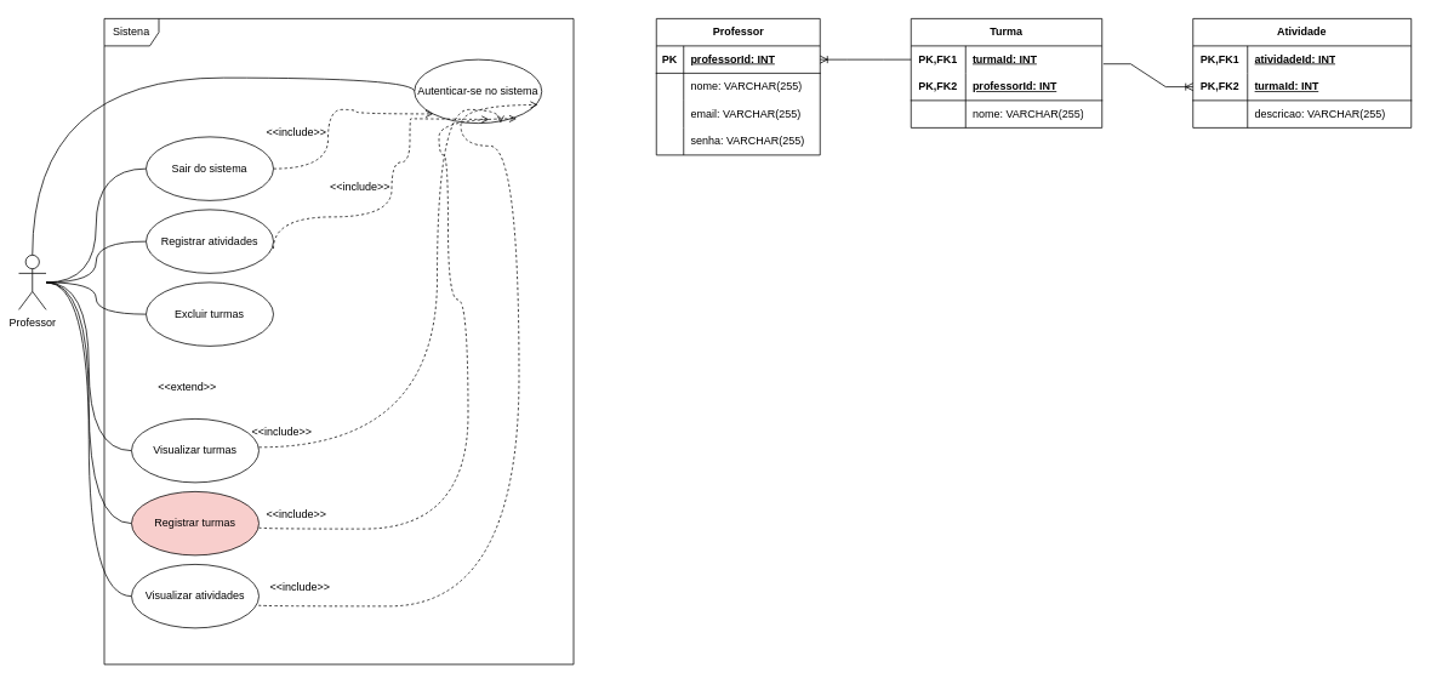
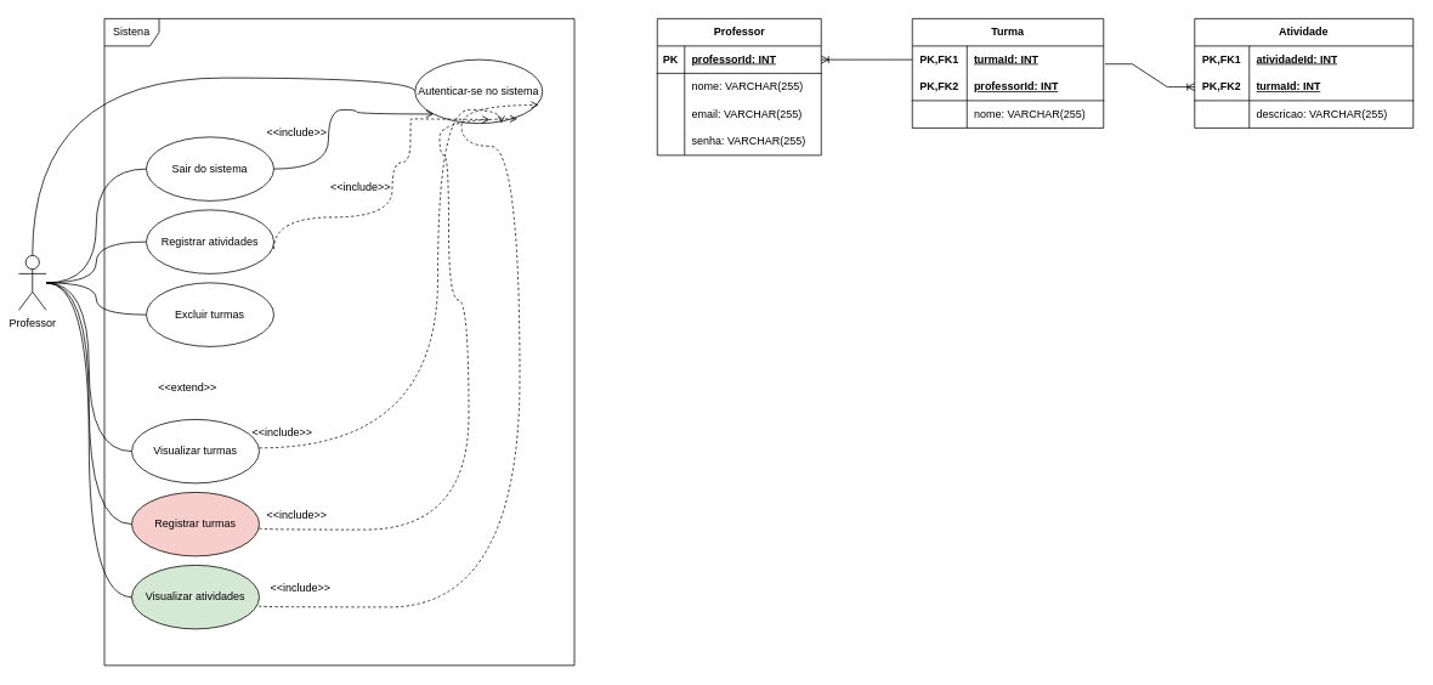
- <mxCell id="12" style="edgeStyle=orthogonalEdgeStyle;rounded=0;orthogonalLoop=1;jettySize=auto;html=1;entryX=0;entryY=1;entryDx=0;entryDy=0;dashed=1;endArrow=open;endFill=0;curved=1;" edge="1" parent="1" source="13" target="11"><mxGeometry relative="1" as="geometry"><Array as="points"><mxPoint x="360" y="185" /><mxPoint x="360" y="120" /><mxPoint x="391" y="120" /></Array></mxGeometry></mxCell>
+ <mxCell id="12" style="edgeStyle=orthogonalEdgeStyle;rounded=0;orthogonalLoop=1;jettySize=auto;html=1;entryX=0;entryY=1;entryDx=0;entryDy=0;dashed=0;endArrow=open;endFill=0;curved=1;" edge="1" parent="1" source="13" target="11"><mxGeometry relative="1" as="geometry"><Array as="points"><mxPoint x="360" y="185" /><mxPoint x="360" y="120" /><mxPoint x="391" y="120" /></Array></mxGeometry></mxCell>
- <mxCell id="17" value="Visualizar atividades" style="ellipse;whiteSpace=wrap;html=1;" vertex="1" parent="1"><mxGeometry x="144" y="620" width="140" height="70" as="geometry" /></mxCell>
+ <mxCell id="17" value="Visualizar atividades" style="ellipse;whiteSpace=wrap;html=1;fillColor=#d5e8d4;" vertex="1" parent="1"><mxGeometry x="144" y="620" width="140" height="70" as="geometry" /></mxCell>
